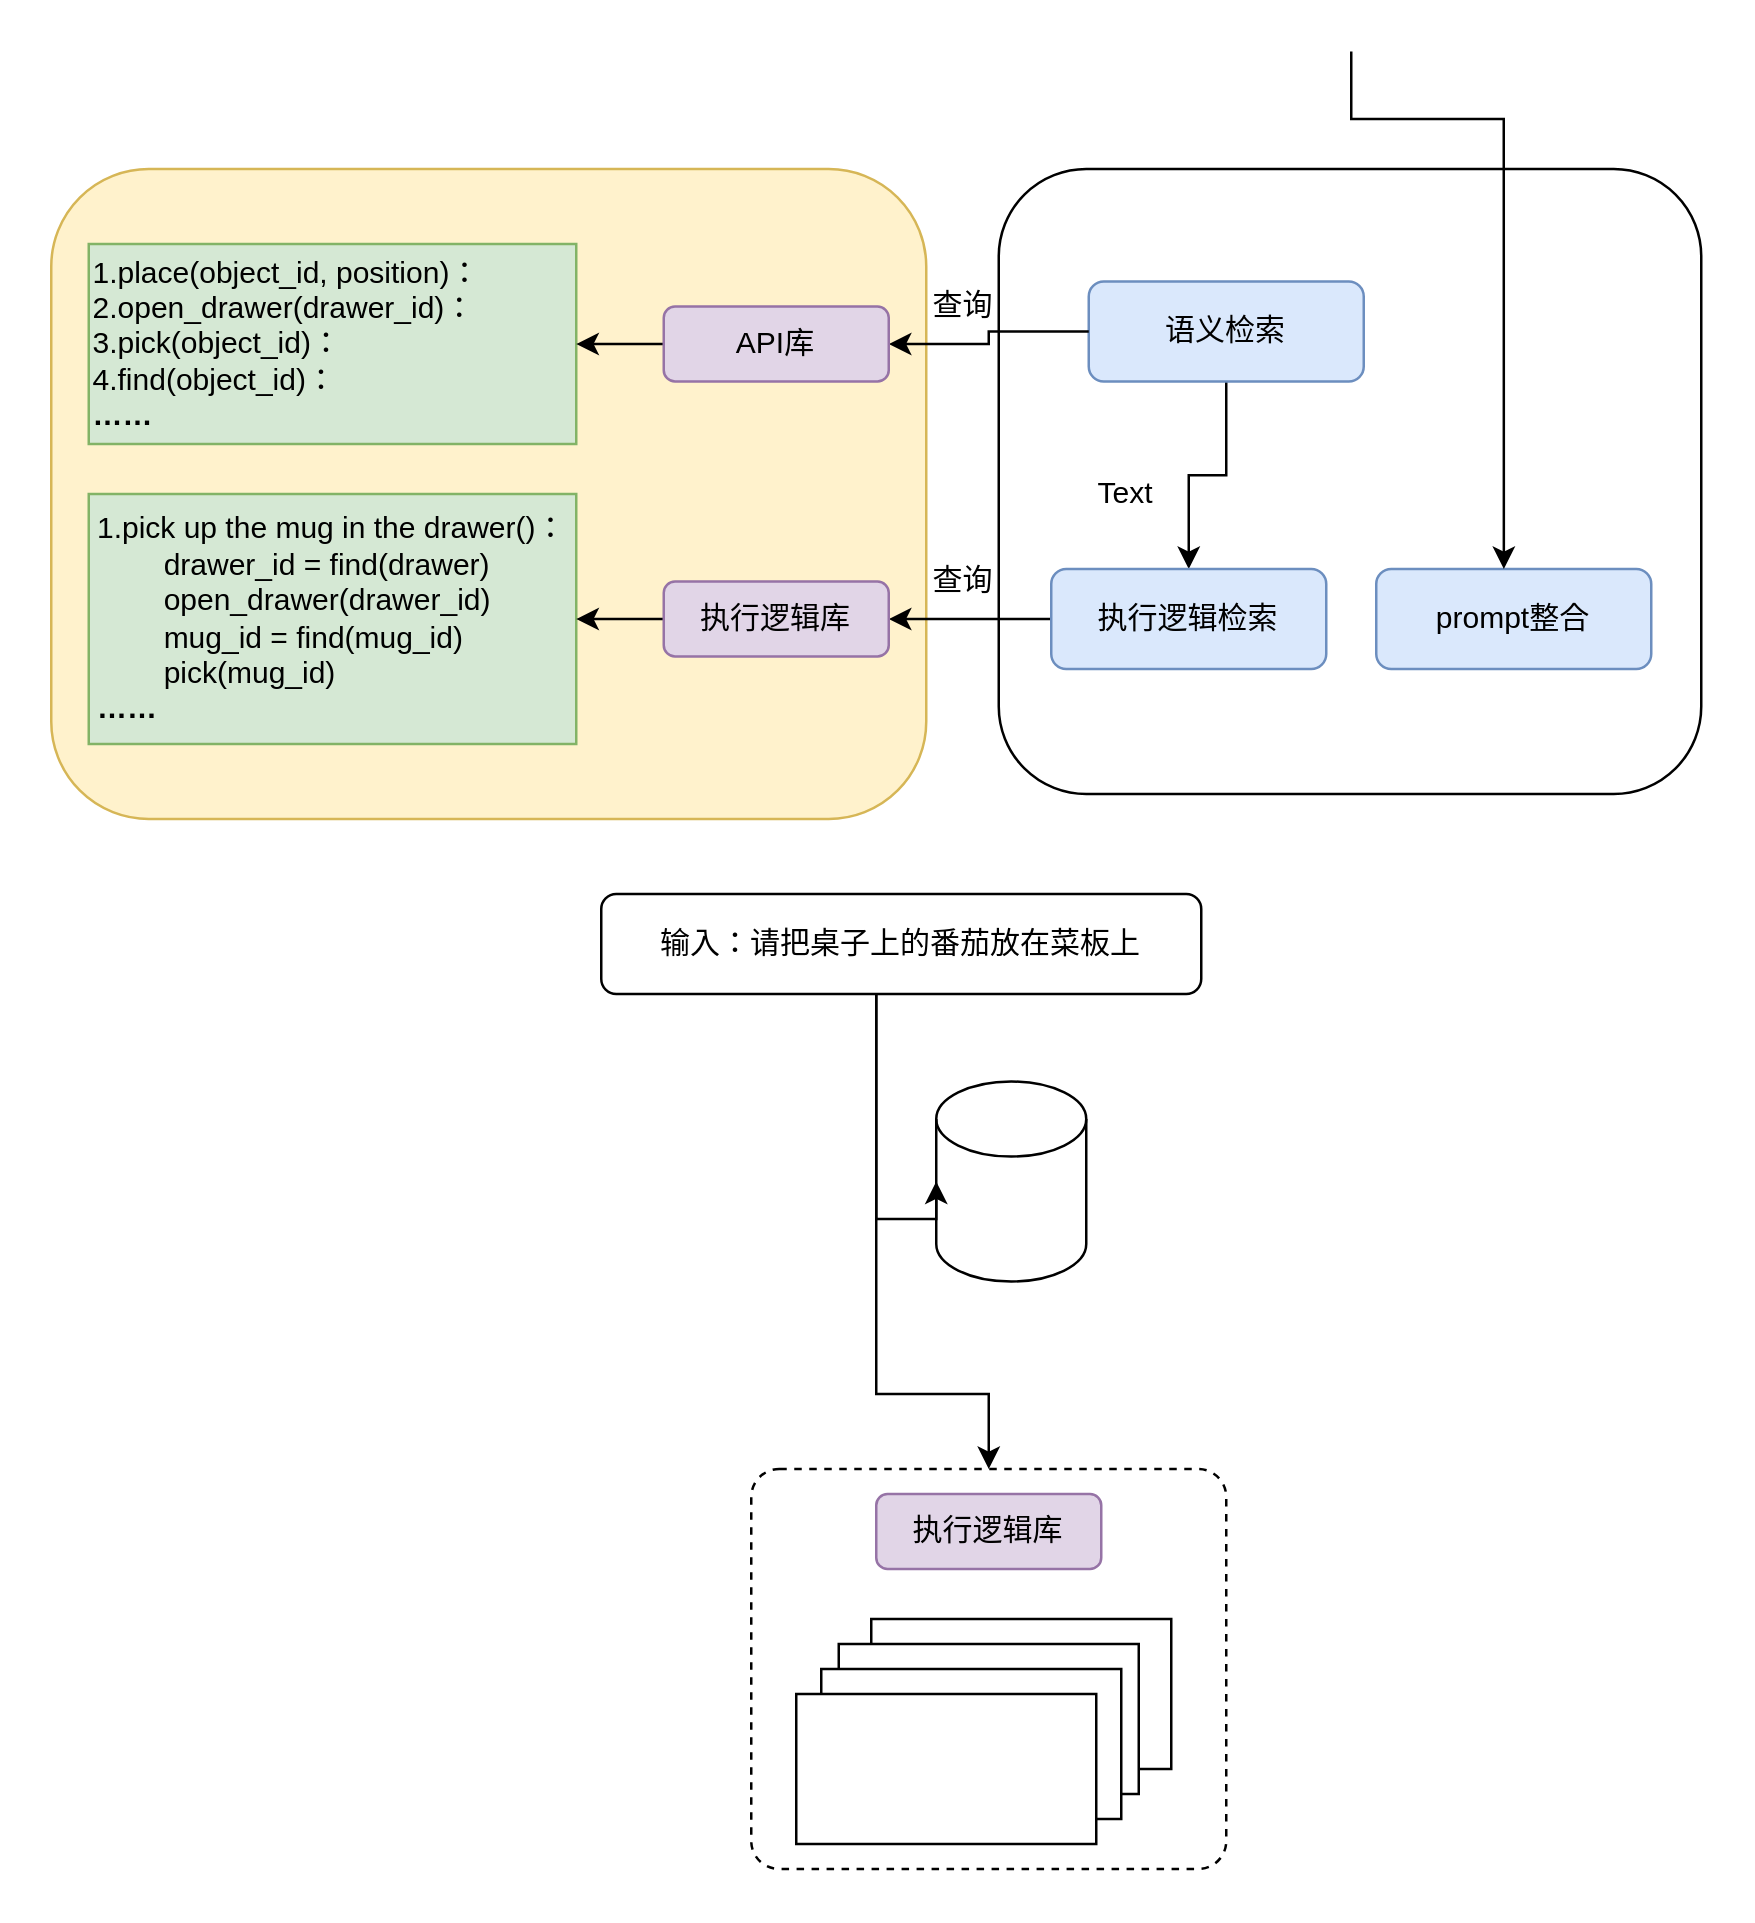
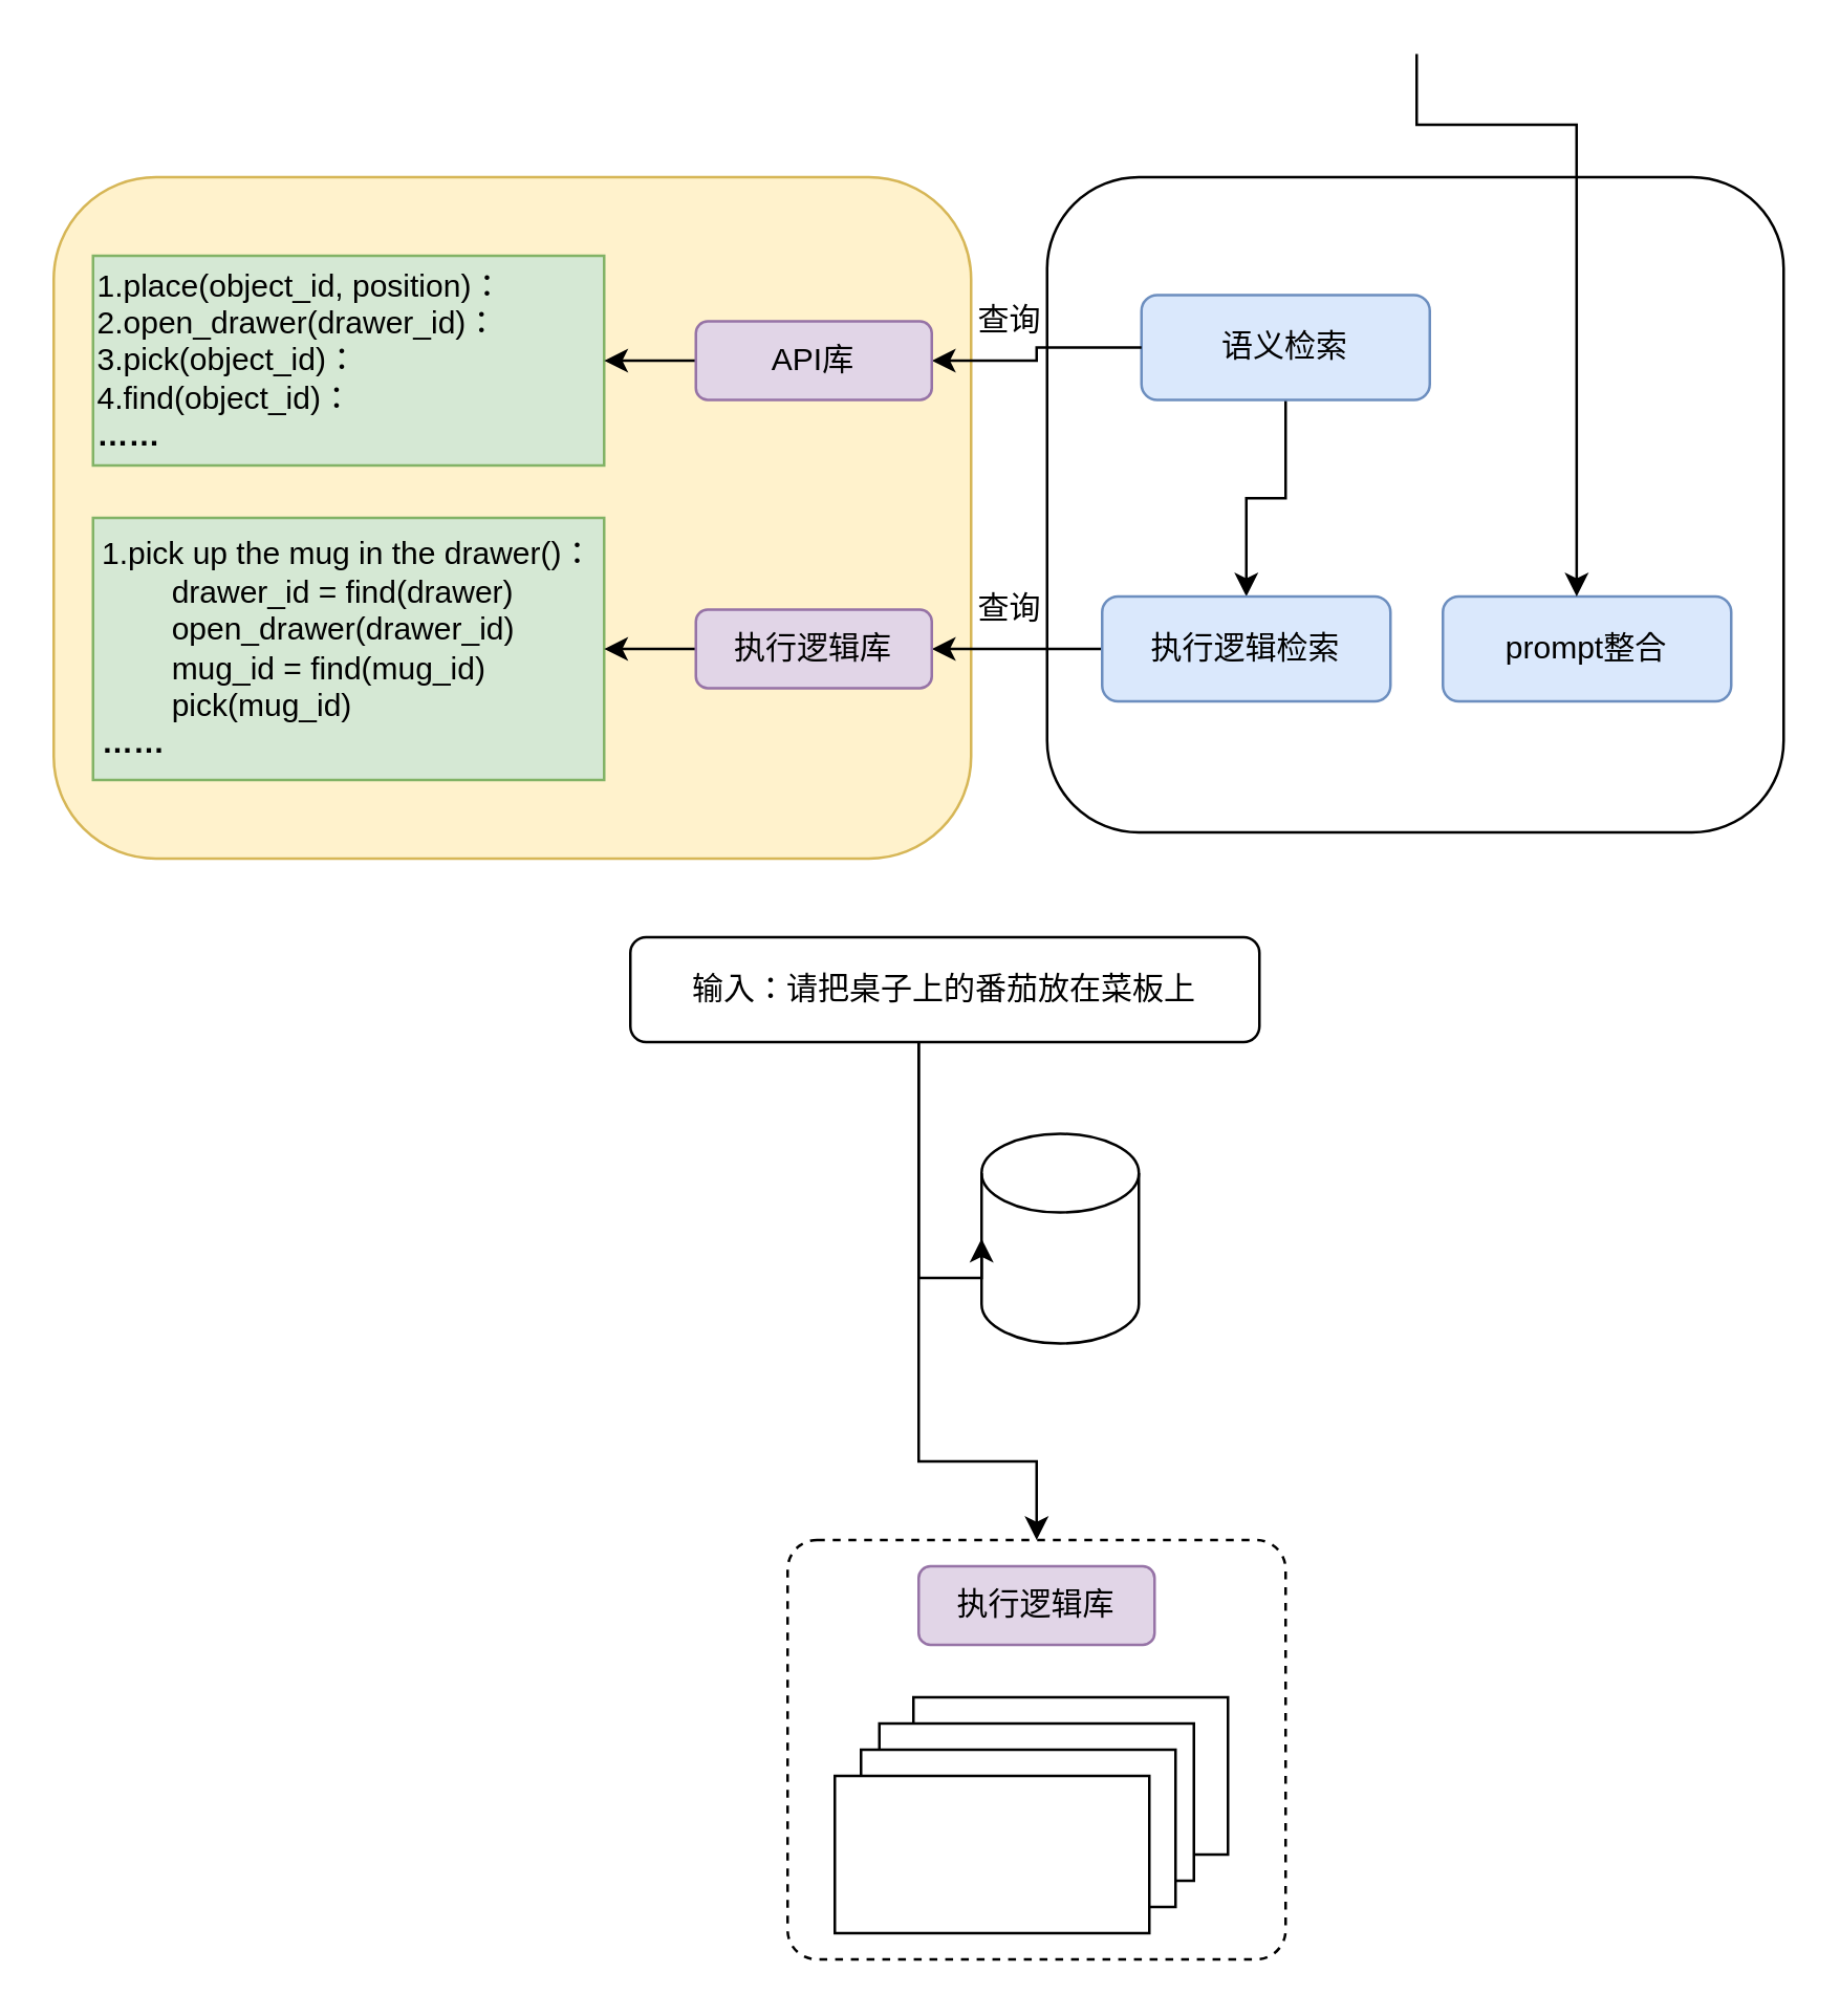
- <mxCell id="21" value="Text" style="text;html=1;strokeColor=none;fillColor=none;align=center;verticalAlign=middle;whiteSpace=wrap;rounded=0;" vertex="1" parent="1"><mxGeometry x="420" y="182" width="60" height="30" as="geometry" /></mxCell>
